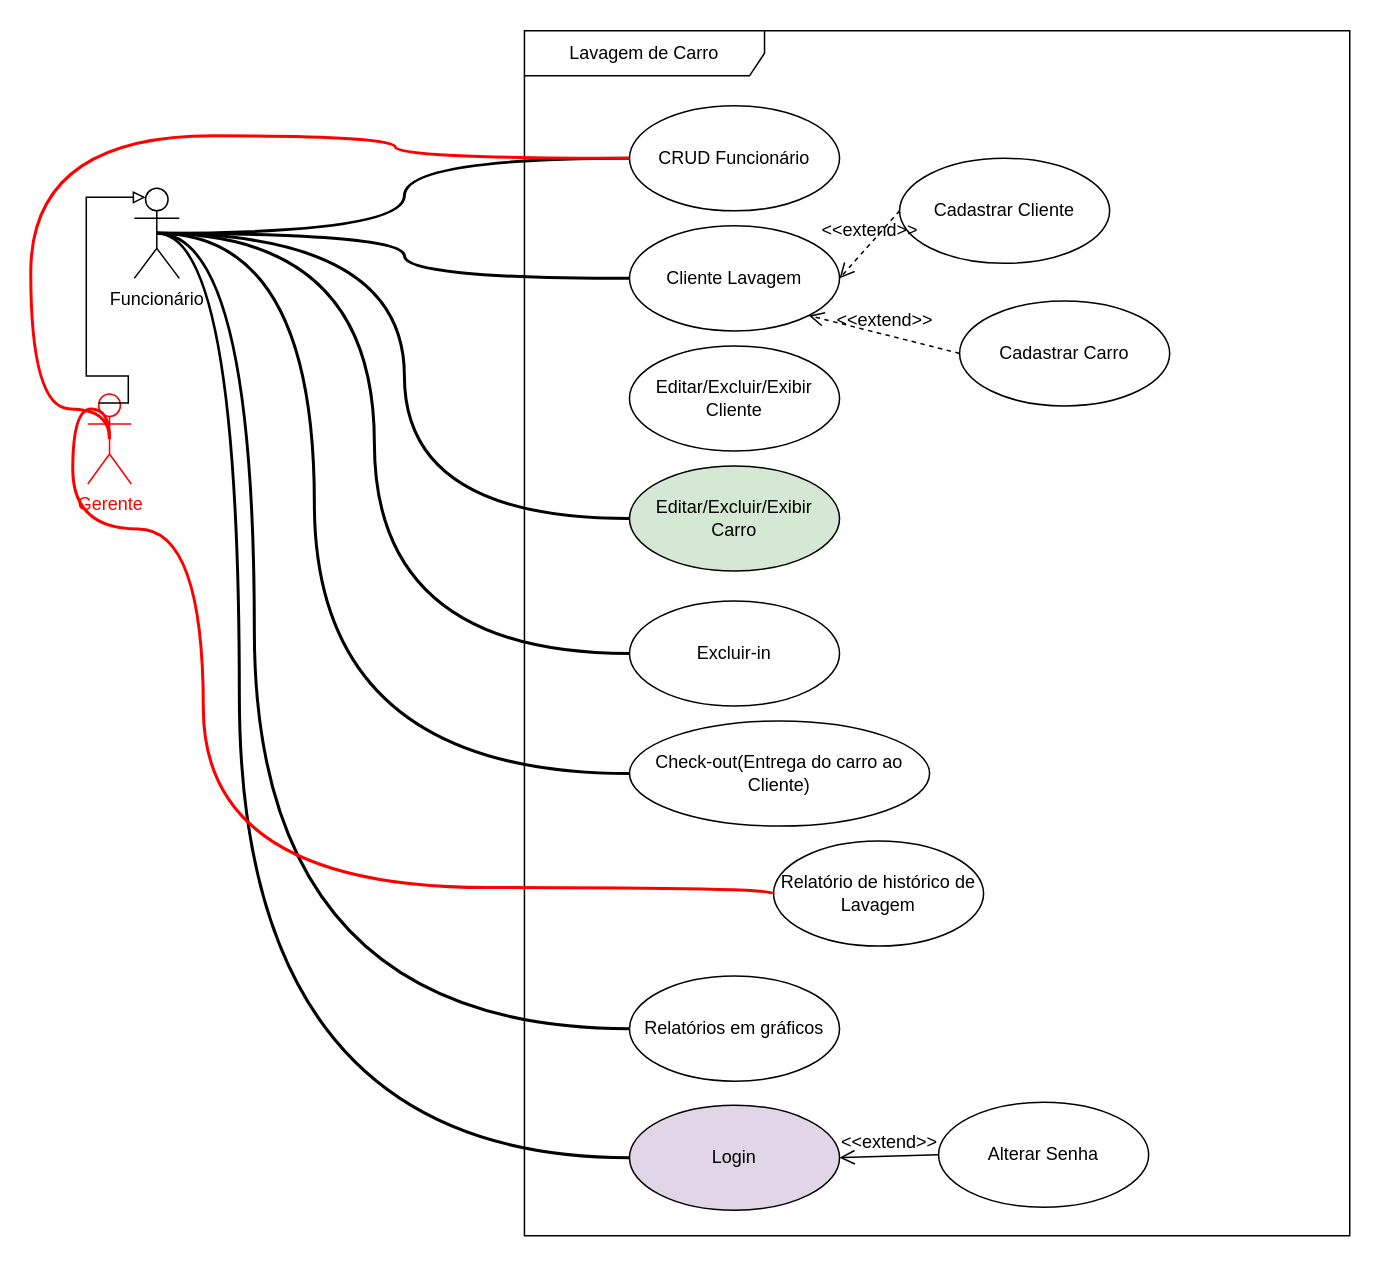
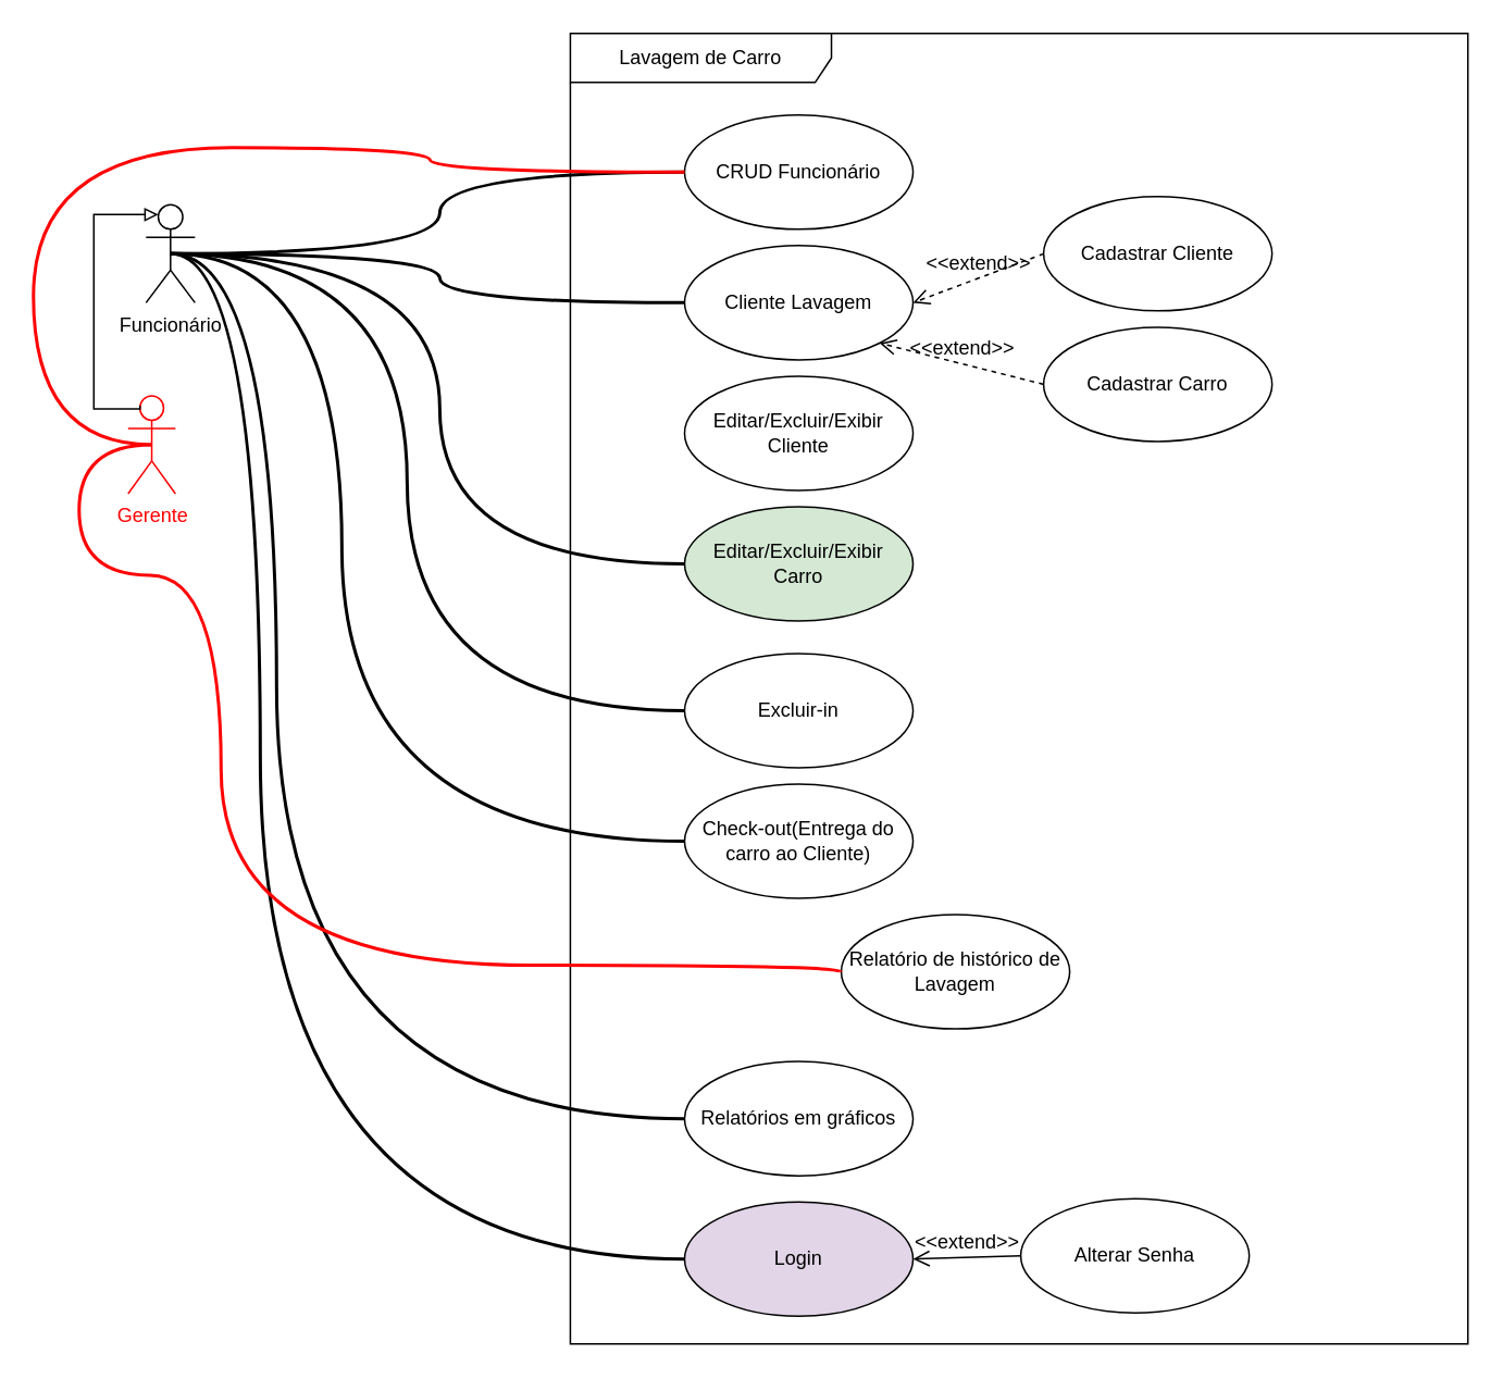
- <mxCell id="10" value="Cadastrar Cliente" style="ellipse;whiteSpace=wrap;html=1;" parent="2" vertex="1"><mxGeometry x="250" y="85" width="140" height="70" as="geometry" /></mxCell>
+ <mxCell id="10" value="Cadastrar Cliente" style="ellipse;whiteSpace=wrap;html=1;" parent="2" vertex="1"><mxGeometry x="290" y="100" width="140" height="70" as="geometry" /></mxCell>
- <mxCell id="27" value="&lt;font color=&quot;#ff0000&quot;&gt;Gerente&lt;/font&gt;" style="shape=umlActor;verticalLabelPosition=bottom;verticalAlign=top;html=1;strokeColor=#FF0000;" vertex="1" parent="1"><mxGeometry x="58" y="262" width="29" height="60" as="geometry" /></mxCell>
+ <mxCell id="27" value="&lt;font color=&quot;#ff0000&quot;&gt;Gerente&lt;/font&gt;" style="shape=umlActor;verticalLabelPosition=bottom;verticalAlign=top;html=1;strokeColor=#FF0000;" vertex="1" parent="1"><mxGeometry x="78" y="242" width="29" height="60" as="geometry" /></mxCell>
- <mxCell id="7" value="Check-out(Entrega do carro ao Cliente)" style="ellipse;whiteSpace=wrap;html=1;" parent="2" vertex="1"><mxGeometry x="70" y="460" width="200" height="70" as="geometry" /></mxCell>
+ <mxCell id="7" value="Check-out(Entrega do carro ao Cliente)" style="ellipse;whiteSpace=wrap;html=1;" parent="2" vertex="1"><mxGeometry x="70" y="460" width="140" height="70" as="geometry" /></mxCell>
